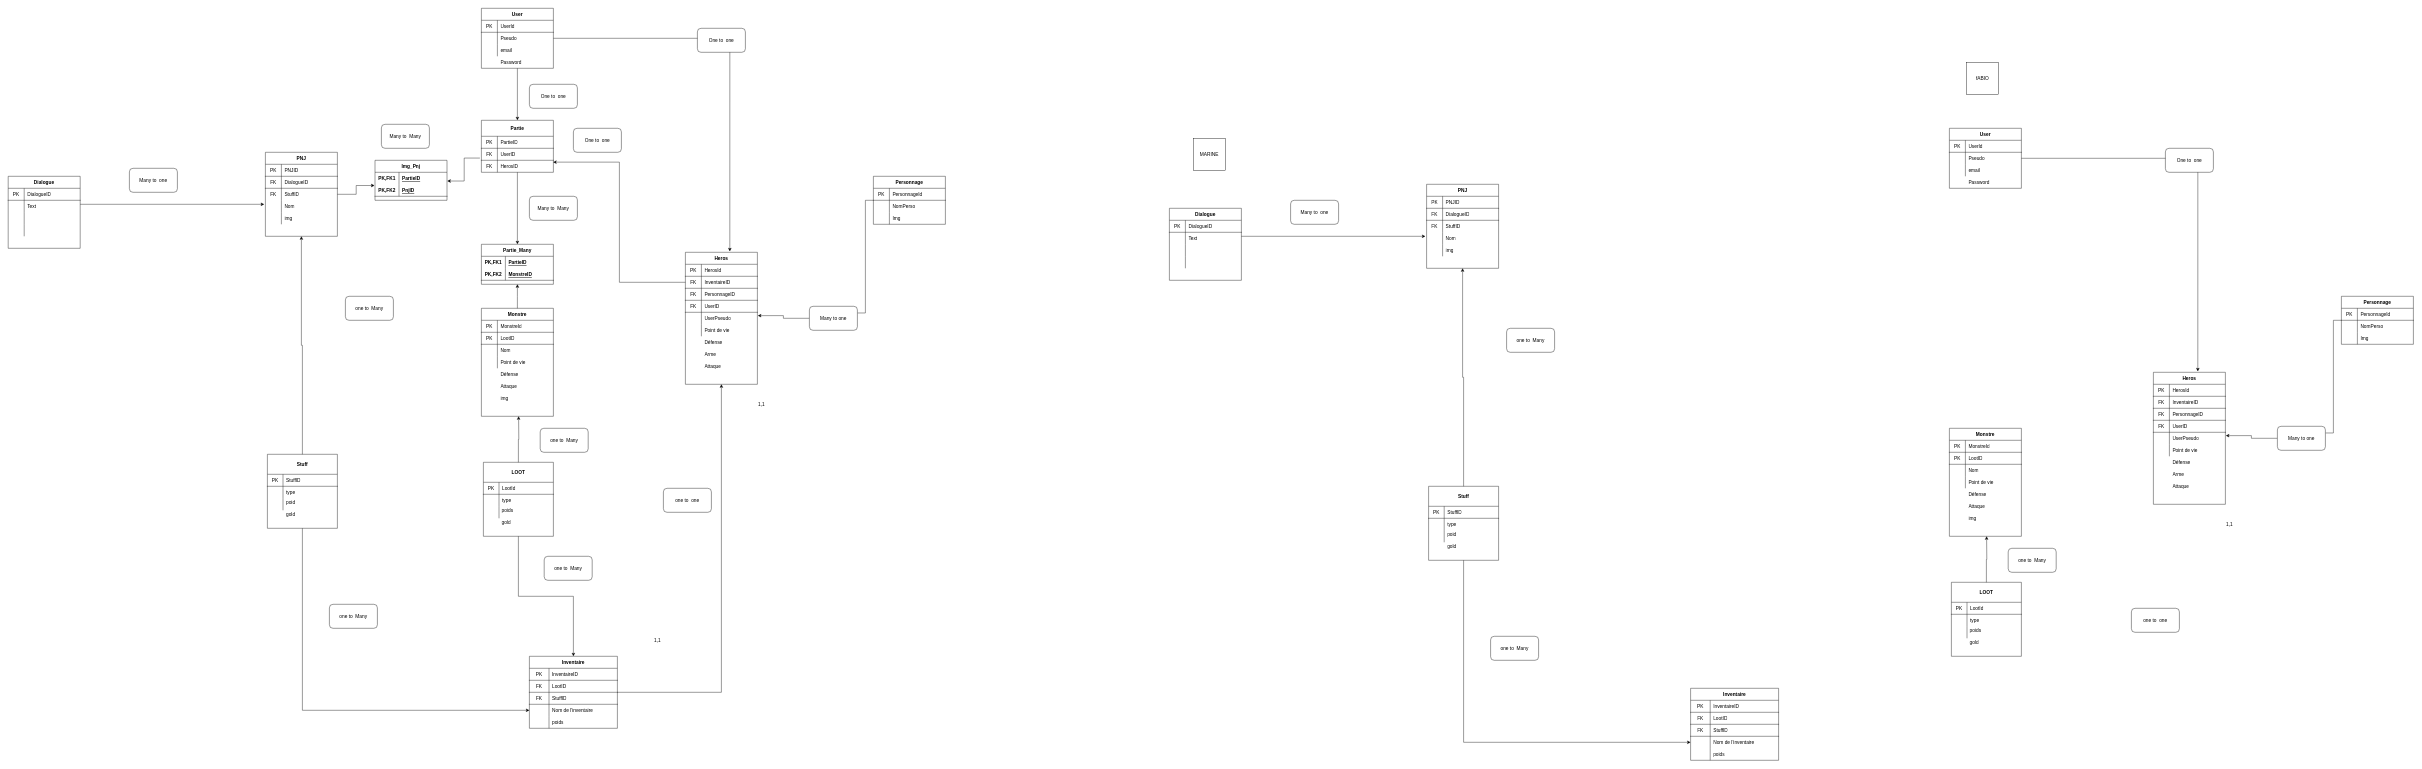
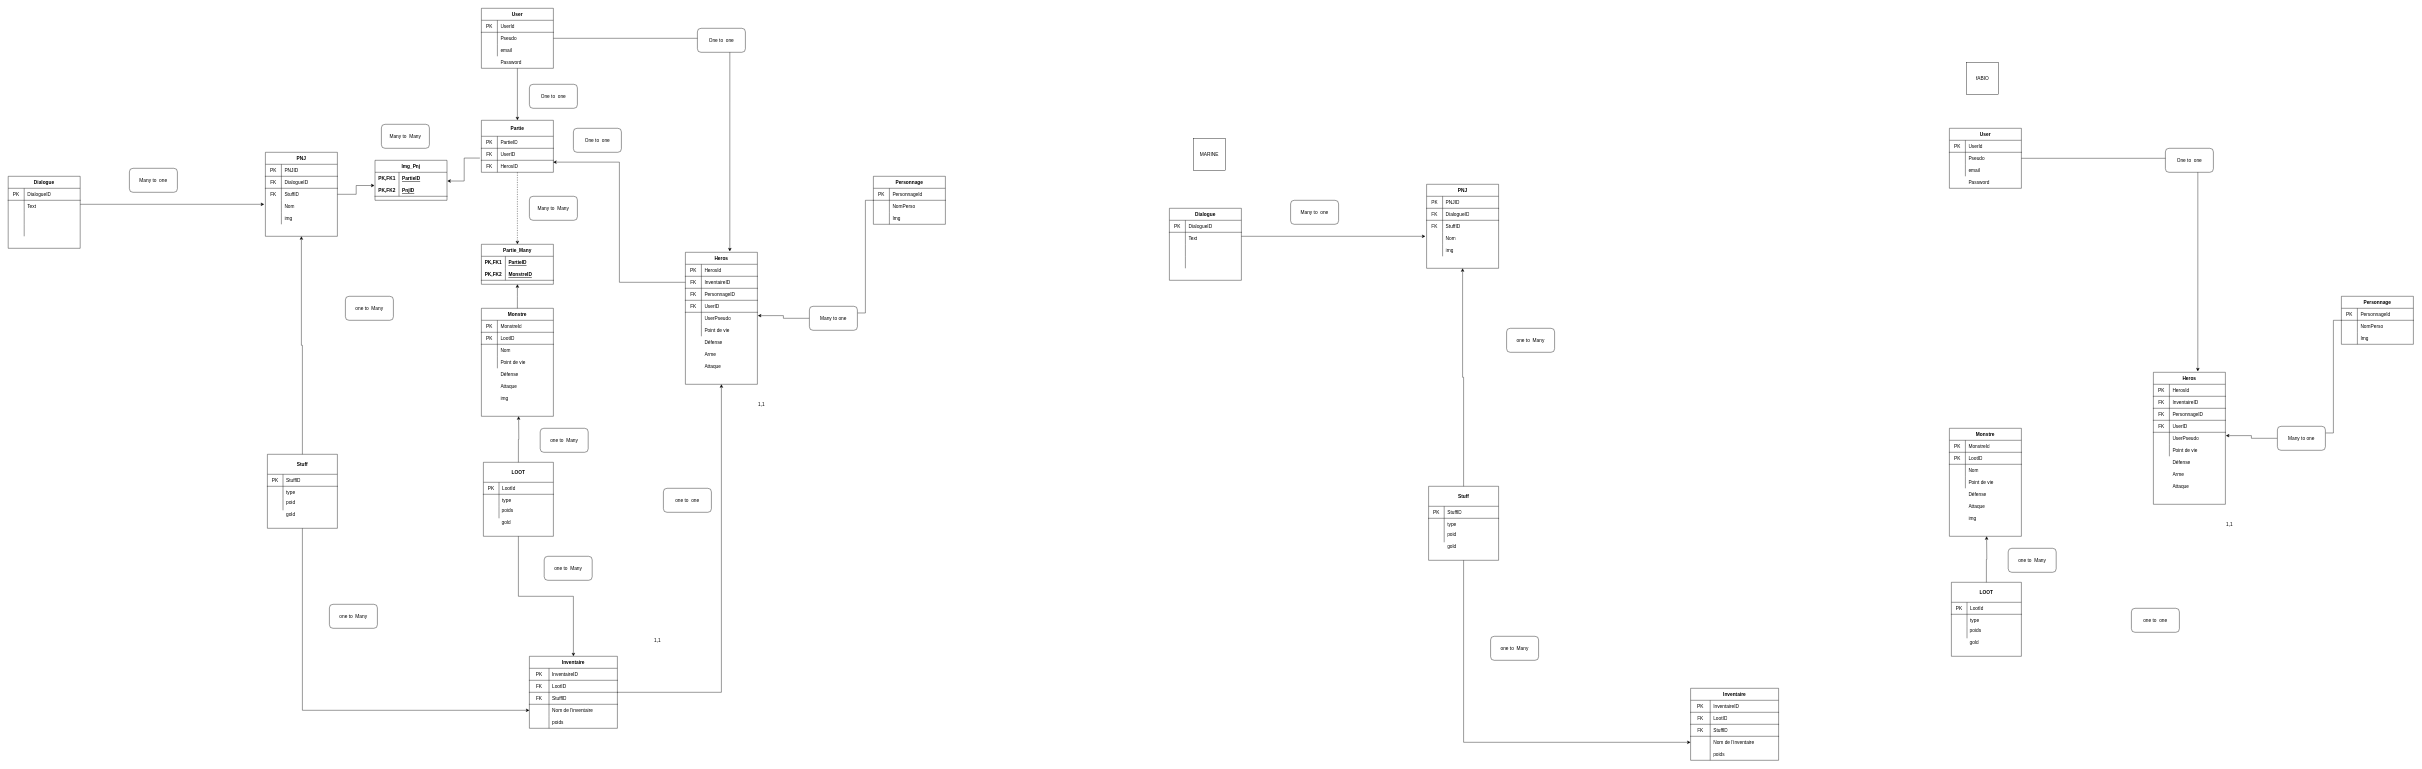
- <mxCell id="198" style="edgeStyle=orthogonalEdgeStyle;rounded=0;orthogonalLoop=1;jettySize=auto;html=1;entryX=0.5;entryY=0;entryDx=0;entryDy=0;" parent="2" source="29" target="185" edge="1"><mxGeometry relative="1" as="geometry" /></mxCell>
+ <mxCell id="198" style="edgeStyle=orthogonalEdgeStyle;rounded=0;orthogonalLoop=1;jettySize=auto;html=1;entryX=0.5;entryY=0;entryDx=0;entryDy=0;dashed=1;" parent="2" source="29" target="185" edge="1"><mxGeometry relative="1" as="geometry" /></mxCell>
